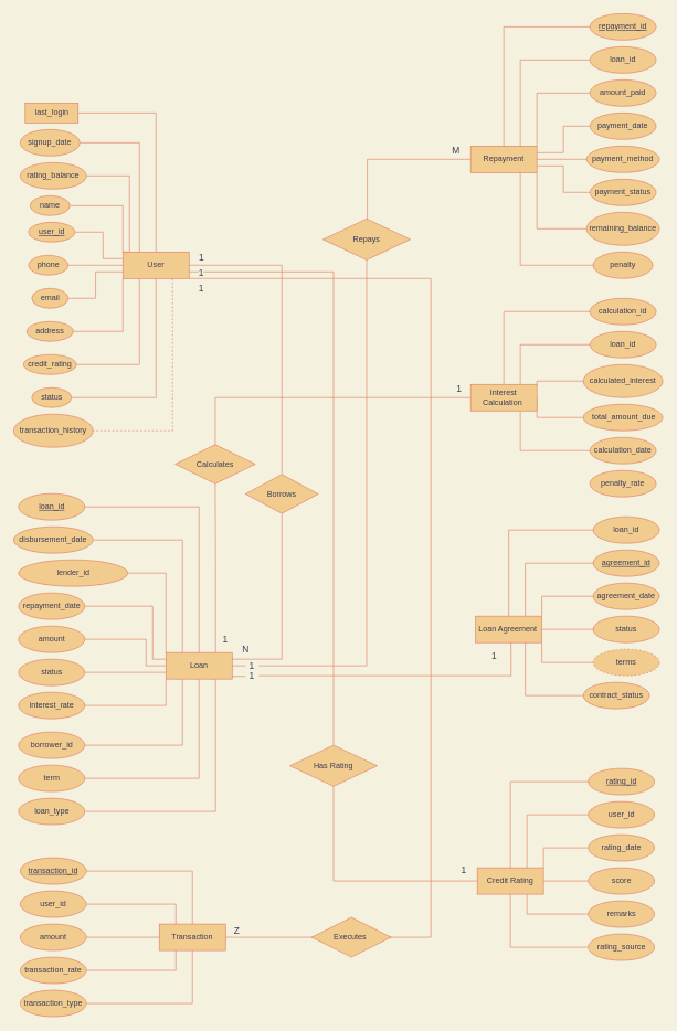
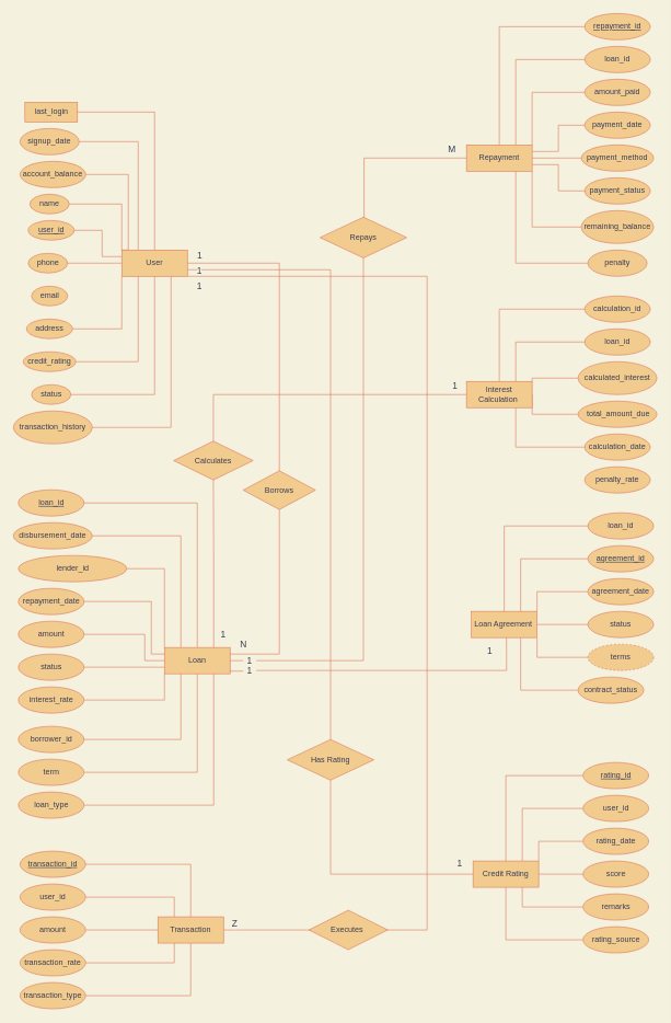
- <mxCell id="66" value="rating_balance" style="ellipse;whiteSpace=wrap;html=1;align=center;rounded=0;fillColor=#F2CC8F;strokeColor=#E07A5F;fontColor=#393C56;" parent="1" vertex="1"><mxGeometry x="30" y="245" width="100" height="40" as="geometry" /></mxCell>
+ <mxCell id="66" value="account_balance" style="ellipse;whiteSpace=wrap;html=1;align=center;rounded=0;fillColor=#F2CC8F;strokeColor=#E07A5F;fontColor=#393C56;" parent="1" vertex="1"><mxGeometry x="30" y="245" width="100" height="40" as="geometry" /></mxCell>
- <mxCell id="8" style="edgeStyle=orthogonalEdgeStyle;rounded=0;orthogonalLoop=1;jettySize=auto;html=1;exitX=0;exitY=0.75;exitDx=0;exitDy=0;entryX=1;entryY=0.5;entryDx=0;entryDy=0;strokeColor=#E07A5F;fontColor=#393C56;labelBackgroundColor=#F4F1DE;endArrow=none;endFill=0;" parent="1" source="18" target="62" edge="1"><mxGeometry relative="1" as="geometry" /></mxCell>
- <mxCell id="12" style="edgeStyle=orthogonalEdgeStyle;rounded=0;orthogonalLoop=1;jettySize=auto;html=1;exitX=0.75;exitY=1;exitDx=0;exitDy=0;entryX=1;entryY=0.5;entryDx=0;entryDy=0;strokeColor=#E07A5F;fontColor=#393C56;labelBackgroundColor=#F4F1DE;endArrow=none;endFill=0;dashed=1;" parent="1" source="18" target="70" edge="1"><mxGeometry relative="1" as="geometry" /></mxCell>
+ <mxCell id="12" style="edgeStyle=orthogonalEdgeStyle;rounded=0;orthogonalLoop=1;jettySize=auto;html=1;exitX=0.75;exitY=1;exitDx=0;exitDy=0;entryX=1;entryY=0.5;entryDx=0;entryDy=0;strokeColor=#E07A5F;fontColor=#393C56;labelBackgroundColor=#F4F1DE;endArrow=none;endFill=0;" parent="1" source="18" target="70" edge="1"><mxGeometry relative="1" as="geometry" /></mxCell>
